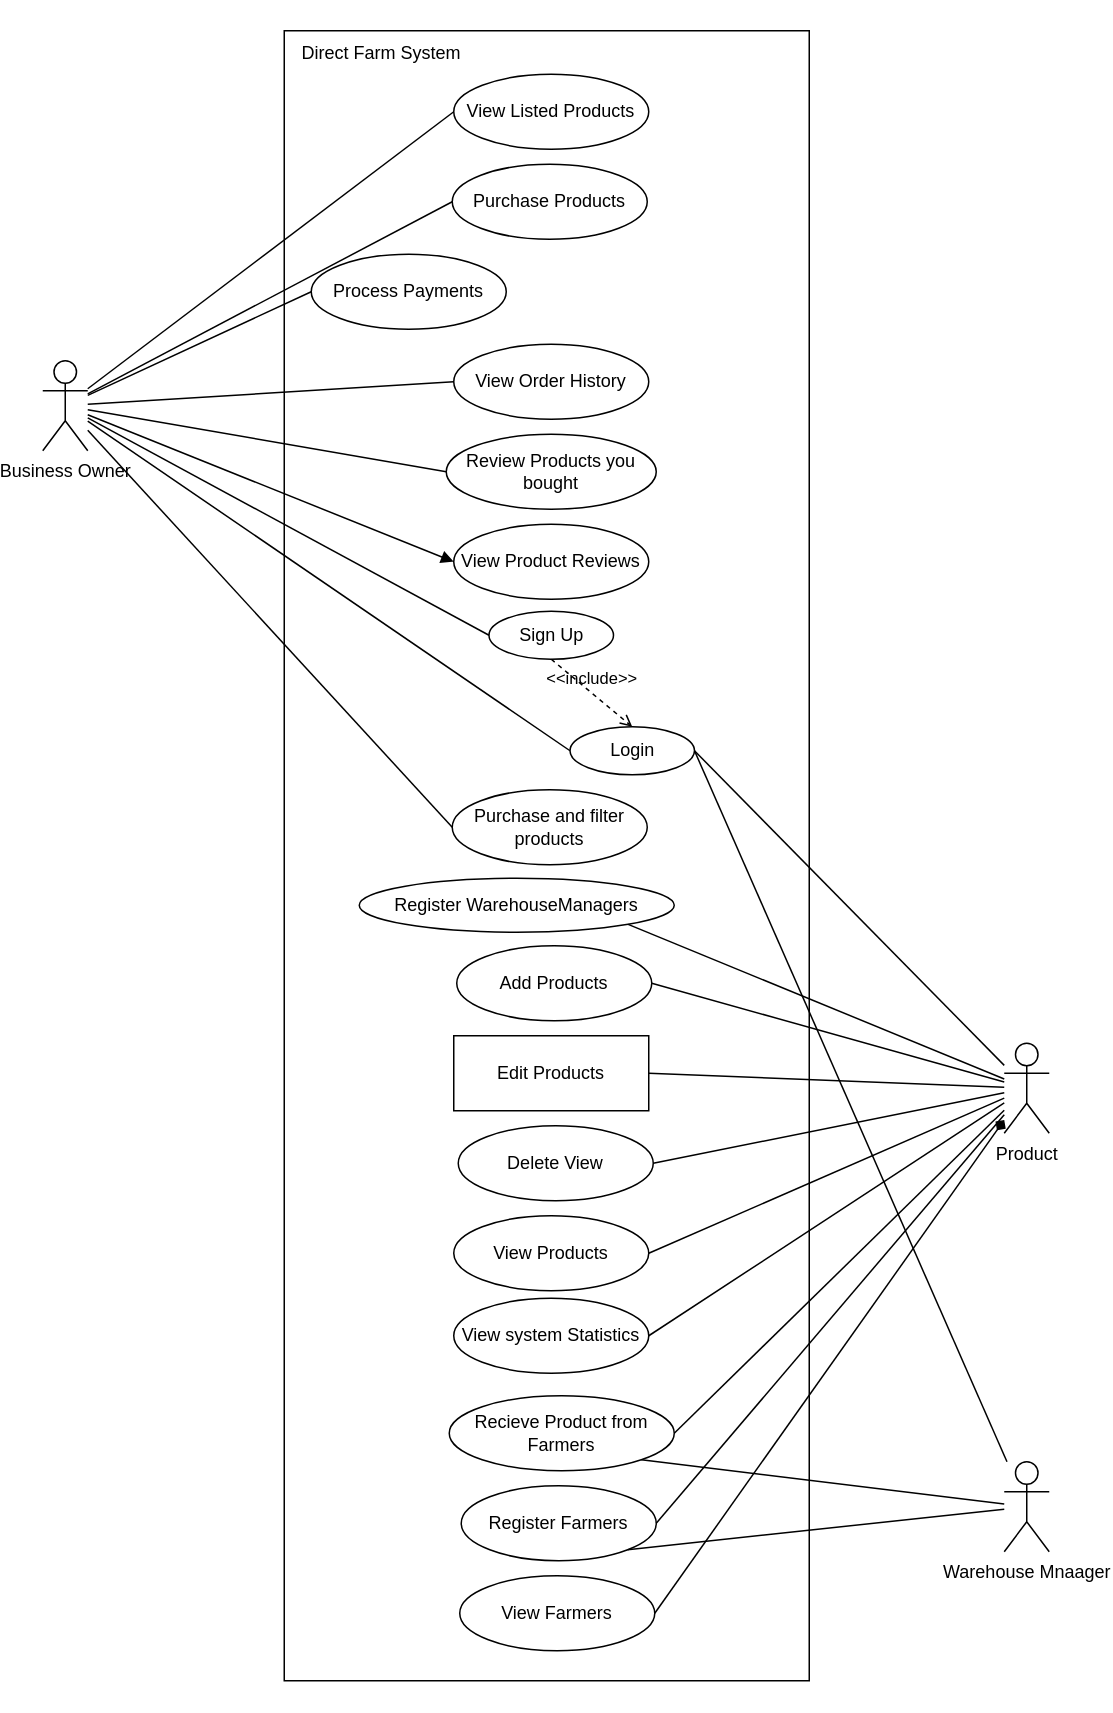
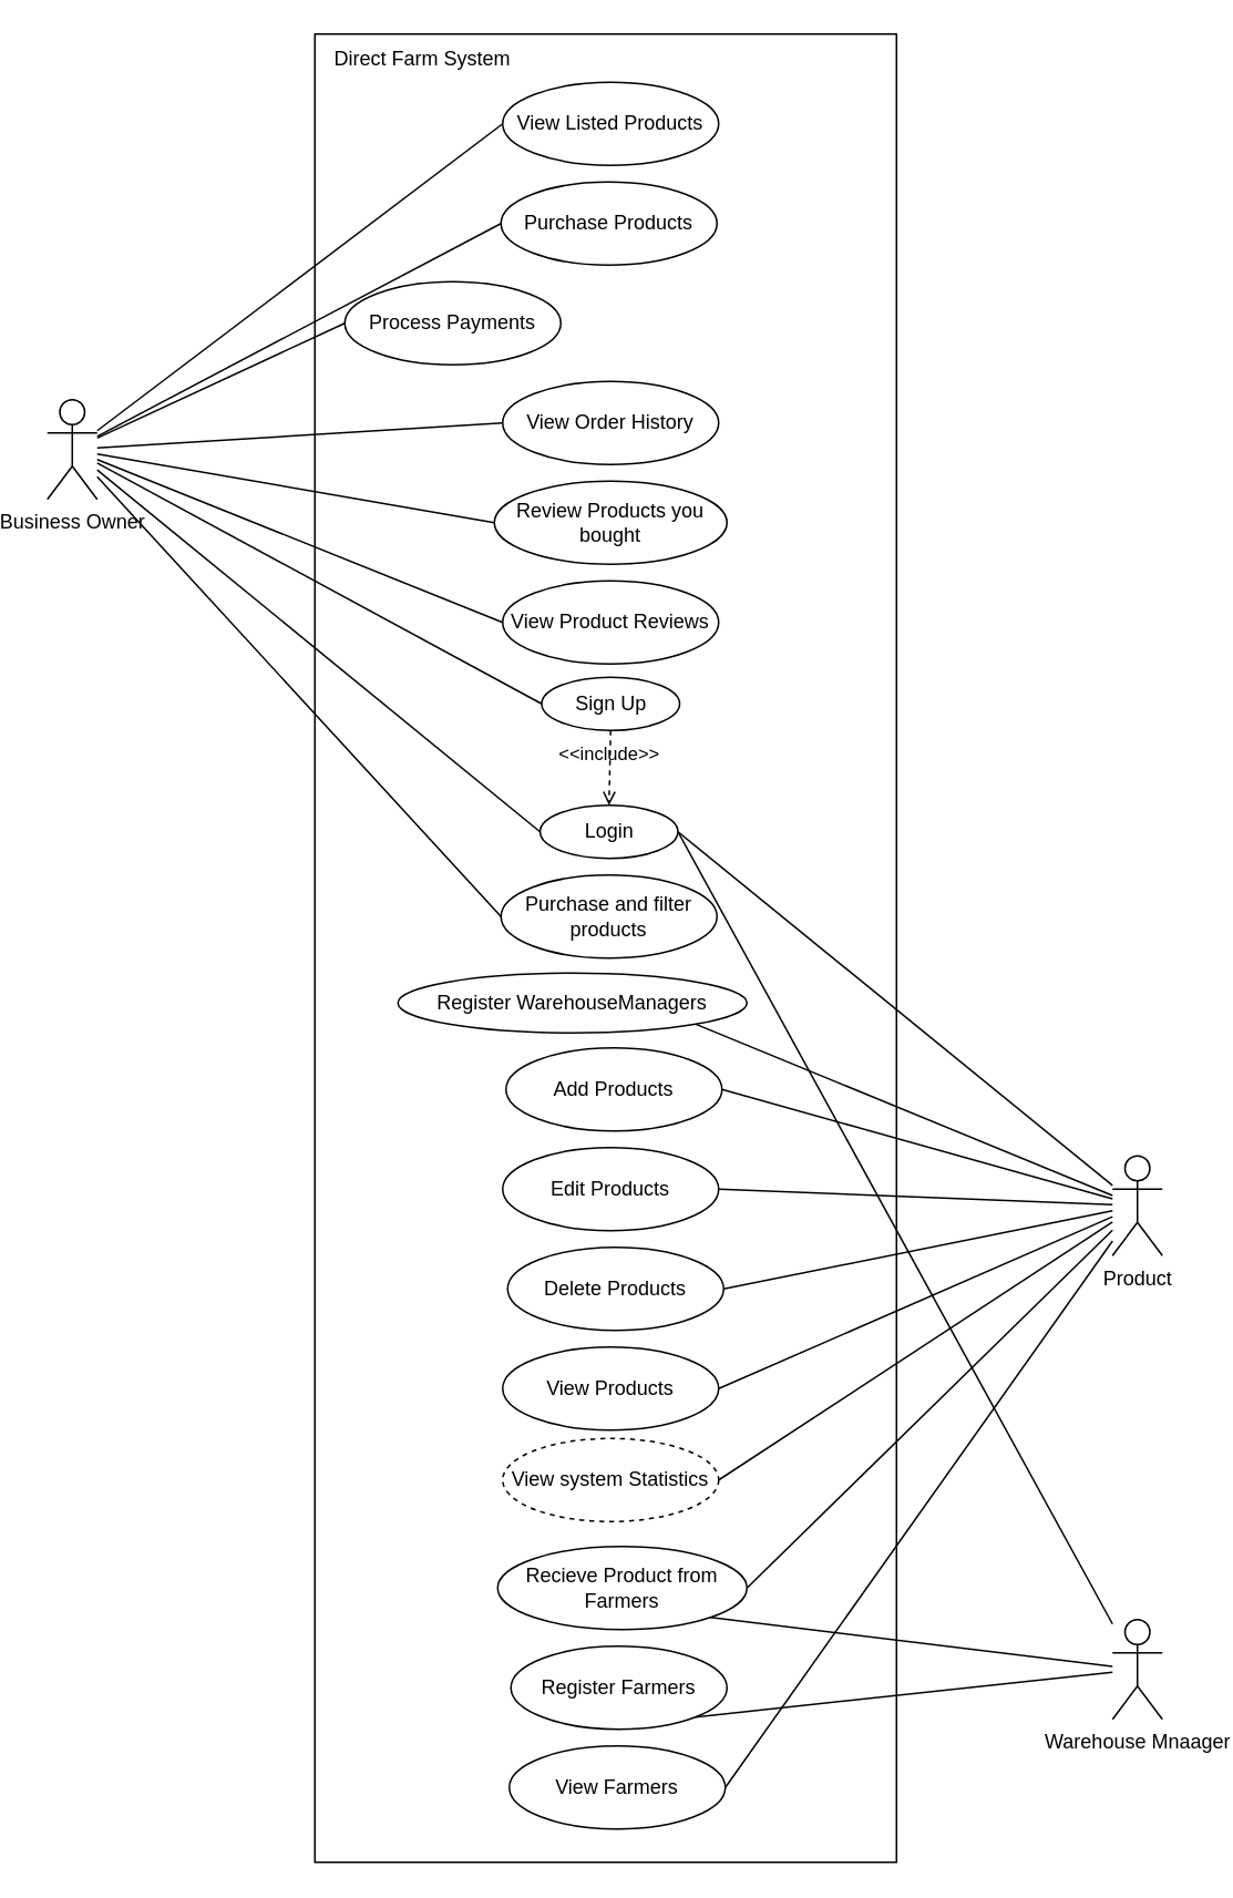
- <mxCell id="22" value="" style="endArrow=block;html=1;rounded=0;entryX=0;entryY=0.5;entryDx=0;entryDy=0;" edge="1" parent="1" source="3" target="12"><mxGeometry width="50" height="50" relative="1" as="geometry"><mxPoint x="61" y="290" as="sourcePoint" /><mxPoint x="331" y="138" as="targetPoint" /></mxGeometry></mxCell>
+ <mxCell id="22" value="" style="endArrow=none;html=1;rounded=0;entryX=0;entryY=0.5;entryDx=0;entryDy=0;" edge="1" parent="1" source="3" target="12"><mxGeometry width="50" height="50" relative="1" as="geometry"><mxPoint x="61" y="290" as="sourcePoint" /><mxPoint x="331" y="138" as="targetPoint" /></mxGeometry></mxCell>
- <mxCell id="14" value="Login" style="ellipse;whiteSpace=wrap;html=1;" vertex="1" parent="1"><mxGeometry x="371.5" y="484" width="83" height="32" as="geometry" /></mxCell>
+ <mxCell id="14" value="Login" style="ellipse;whiteSpace=wrap;html=1;" vertex="1" parent="1"><mxGeometry x="316.5" y="484" width="83" height="32" as="geometry" /></mxCell>
- <mxCell id="27" value="Edit Products" style="whiteSpace=wrap;html=1;rounded=0;" vertex="1" parent="1"><mxGeometry x="294" y="690" width="130" height="50" as="geometry" /></mxCell>
+ <mxCell id="27" value="Edit Products" style="ellipse;whiteSpace=wrap;html=1;" vertex="1" parent="1"><mxGeometry x="294" y="690" width="130" height="50" as="geometry" /></mxCell>
- <mxCell id="41" value="" style="endArrow=diamond;html=1;rounded=0;exitX=1;exitY=0.5;exitDx=0;exitDy=0;" edge="1" parent="1" source="36" target="4"><mxGeometry width="50" height="50" relative="1" as="geometry"><mxPoint x="451" y="910" as="sourcePoint" /><mxPoint x="691" y="703" as="targetPoint" /></mxGeometry></mxCell>
+ <mxCell id="41" value="" style="endArrow=none;html=1;rounded=0;exitX=1;exitY=0.5;exitDx=0;exitDy=0;" edge="1" parent="1" source="36" target="4"><mxGeometry width="50" height="50" relative="1" as="geometry"><mxPoint x="451" y="910" as="sourcePoint" /><mxPoint x="691" y="703" as="targetPoint" /></mxGeometry></mxCell>
- <mxCell id="28" value="Delete View" style="ellipse;whiteSpace=wrap;html=1;" vertex="1" parent="1"><mxGeometry x="297" y="750" width="130" height="50" as="geometry" /></mxCell>
+ <mxCell id="28" value="Delete Products" style="ellipse;whiteSpace=wrap;html=1;" vertex="1" parent="1"><mxGeometry x="297" y="750" width="130" height="50" as="geometry" /></mxCell>
- <mxCell id="40" value="" style="endArrow=none;html=1;rounded=0;exitX=1;exitY=0.5;exitDx=0;exitDy=0;" edge="1" parent="1" source="37" target="4"><mxGeometry width="50" height="50" relative="1" as="geometry"><mxPoint x="441" y="900" as="sourcePoint" /><mxPoint x="681" y="693" as="targetPoint" /></mxGeometry></mxCell>
- <mxCell id="34" value="View system Statistics" style="ellipse;whiteSpace=wrap;html=1;" vertex="1" parent="1"><mxGeometry x="294" y="865" width="130" height="50" as="geometry" /></mxCell>
+ <mxCell id="34" value="View system Statistics" style="ellipse;whiteSpace=wrap;html=1;dashed=1;" vertex="1" parent="1"><mxGeometry x="294" y="865" width="130" height="50" as="geometry" /></mxCell>
